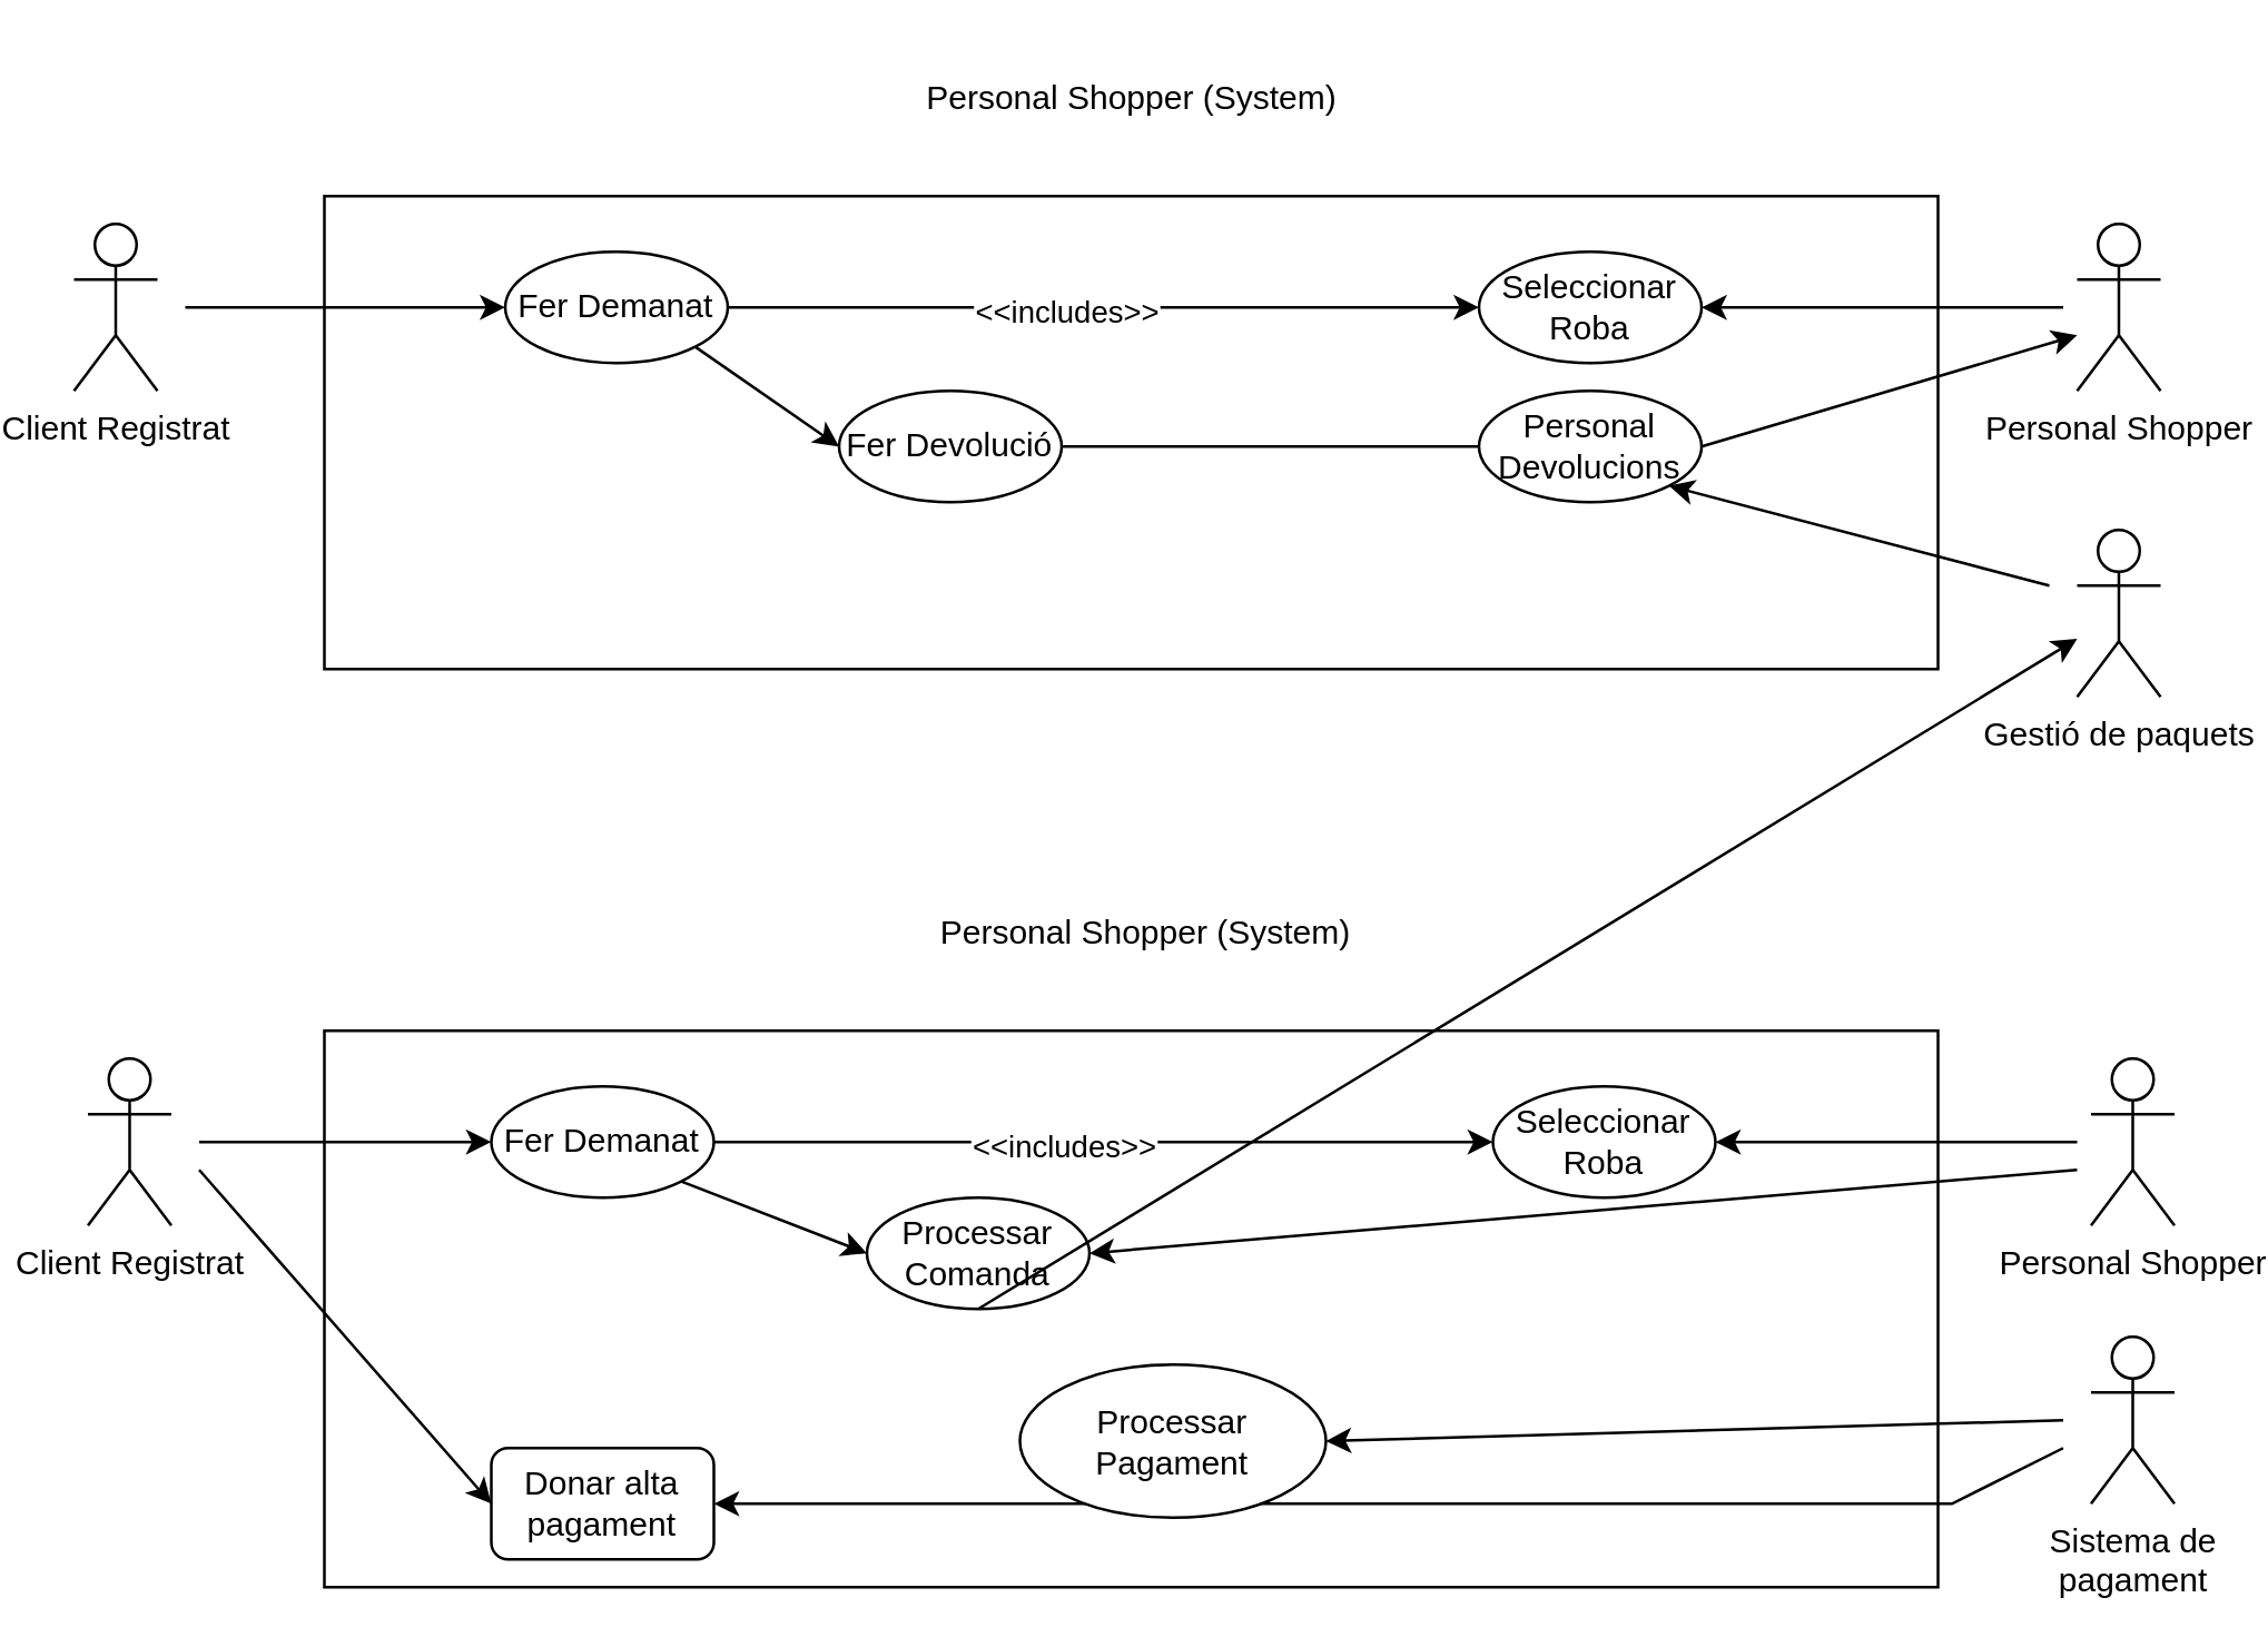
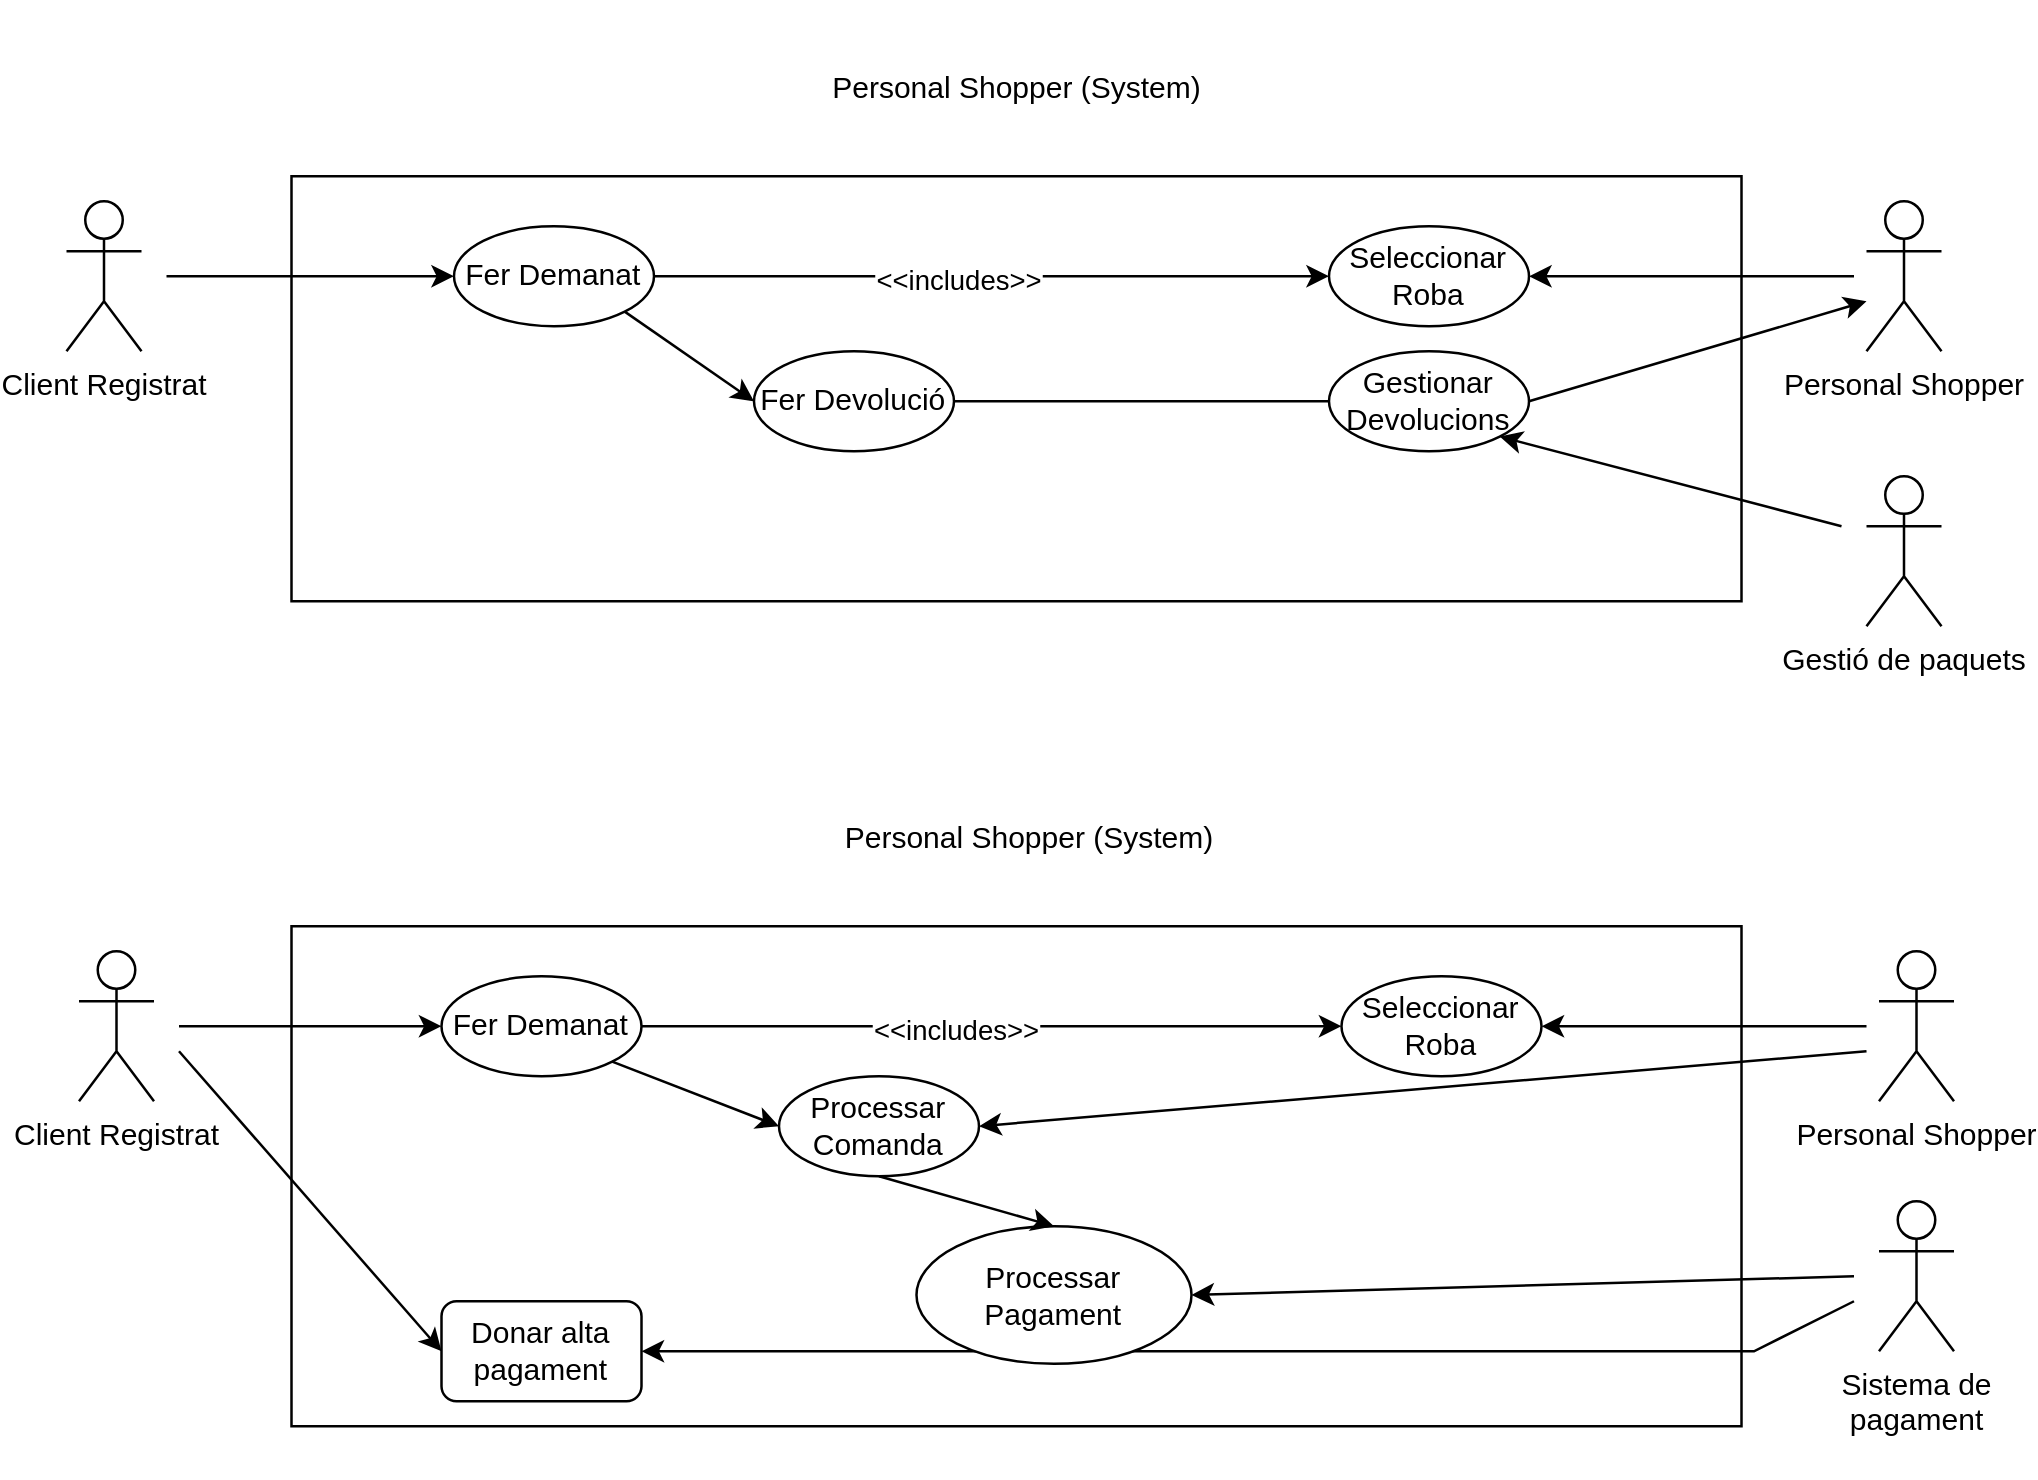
- <mxCell id="16" value="Personal Devolucions" style="ellipse;whiteSpace=wrap;html=1;" vertex="1" parent="1"><mxGeometry x="525" y="140" width="80" height="40" as="geometry" /></mxCell>
+ <mxCell id="16" value="Gestionar Devolucions" style="ellipse;whiteSpace=wrap;html=1;" vertex="1" parent="1"><mxGeometry x="525" y="140" width="80" height="40" as="geometry" /></mxCell>
- <mxCell id="34" value="" style="endArrow=classic;html=1;rounded=0;exitX=0.5;exitY=1;exitDx=0;exitDy=0;" edge="1" parent="1" source="32" target="37"><mxGeometry width="50" height="50" relative="1" as="geometry"><mxPoint x="248" y="434" as="sourcePoint" /><mxPoint x="345" y="470" as="targetPoint" /></mxGeometry></mxCell>
+ <mxCell id="34" value="" style="endArrow=classic;html=1;rounded=0;entryX=0.5;entryY=0;entryDx=0;entryDy=0;exitX=0.5;exitY=1;exitDx=0;exitDy=0;" edge="1" parent="1" source="32" target="31"><mxGeometry width="50" height="50" relative="1" as="geometry"><mxPoint x="248" y="434" as="sourcePoint" /><mxPoint x="345" y="470" as="targetPoint" /></mxGeometry></mxCell>
